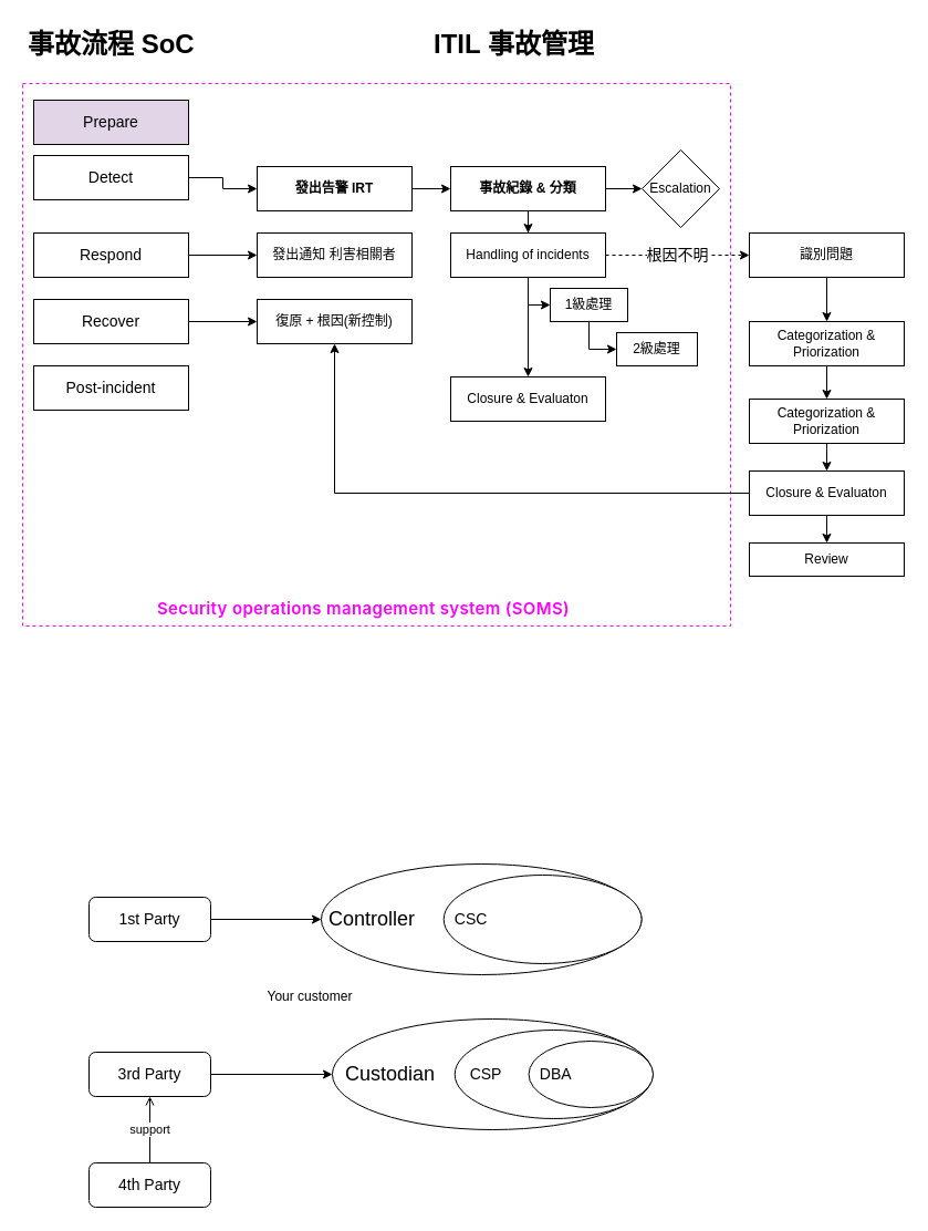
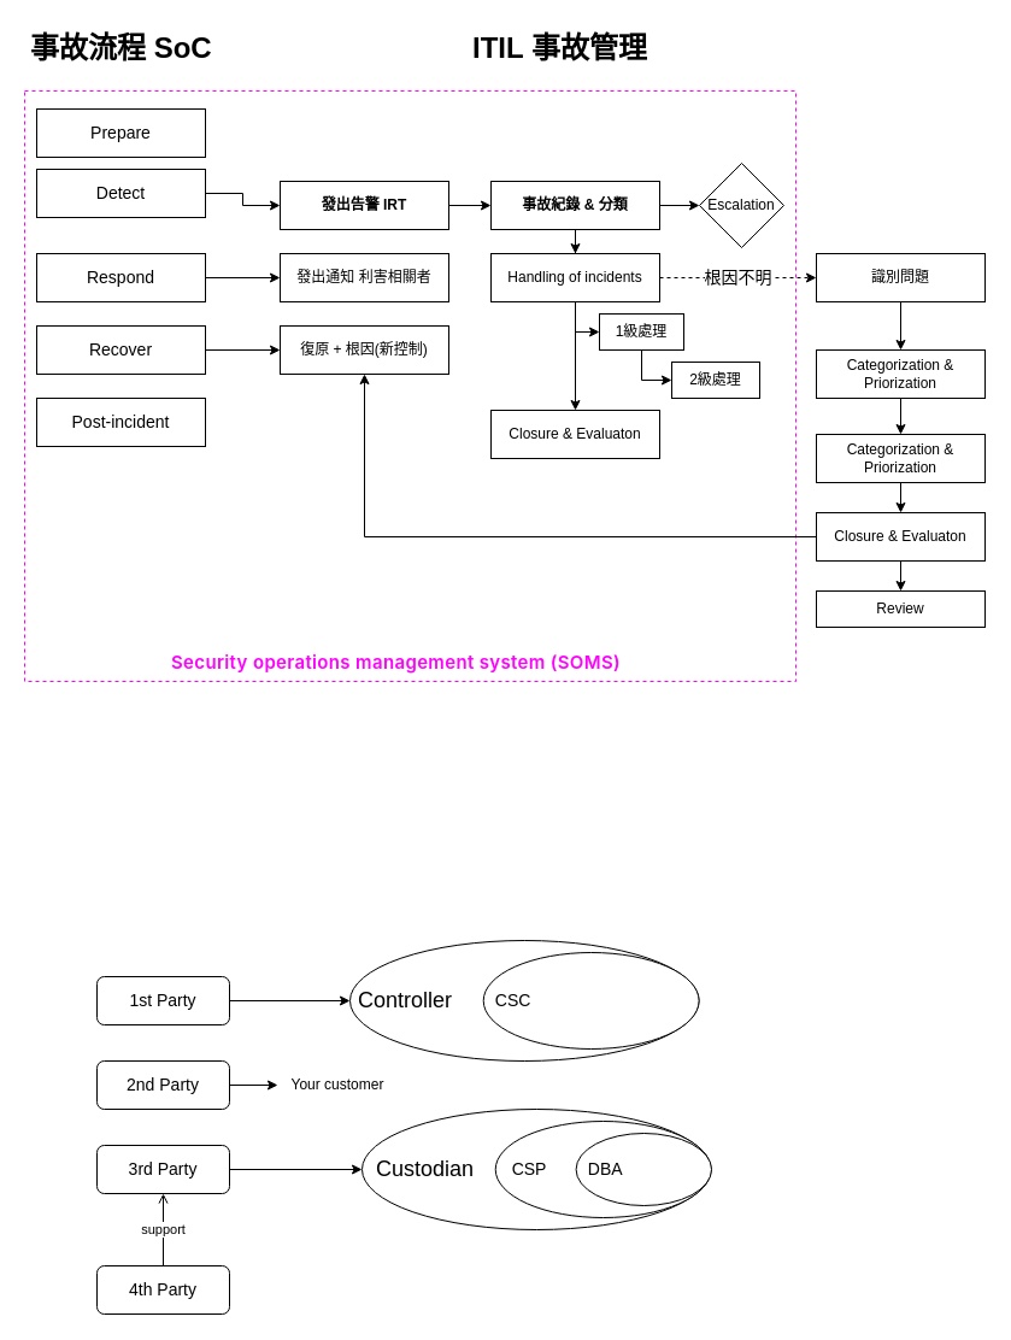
- <mxCell id="3" value="&lt;font style=&quot;font-size: 14px;&quot;&gt;Prepare&lt;/font&gt;" style="rounded=0;whiteSpace=wrap;html=1;fillColor=#e1d5e7;" parent="1" vertex="1"><mxGeometry x="30" y="90" width="140" height="40" as="geometry" /></mxCell>
+ <mxCell id="3" value="&lt;font style=&quot;font-size: 14px;&quot;&gt;Prepare&lt;/font&gt;" style="rounded=0;whiteSpace=wrap;html=1;" parent="1" vertex="1"><mxGeometry x="30" y="90" width="140" height="40" as="geometry" /></mxCell>
+ <mxCell id="42" value="&lt;font style=&quot;font-size: 14px;&quot;&gt;2nd Party&lt;/font&gt;" style="rounded=1;whiteSpace=wrap;html=1;" vertex="1" parent="1"><mxGeometry x="80" y="880" width="110" height="40" as="geometry" /></mxCell>
+ <mxCell id="41" value="" style="edgeStyle=orthogonalEdgeStyle;rounded=0;orthogonalLoop=1;jettySize=auto;html=1;" edge="1" parent="1" source="42" target="54"><mxGeometry relative="1" as="geometry" /></mxCell>
